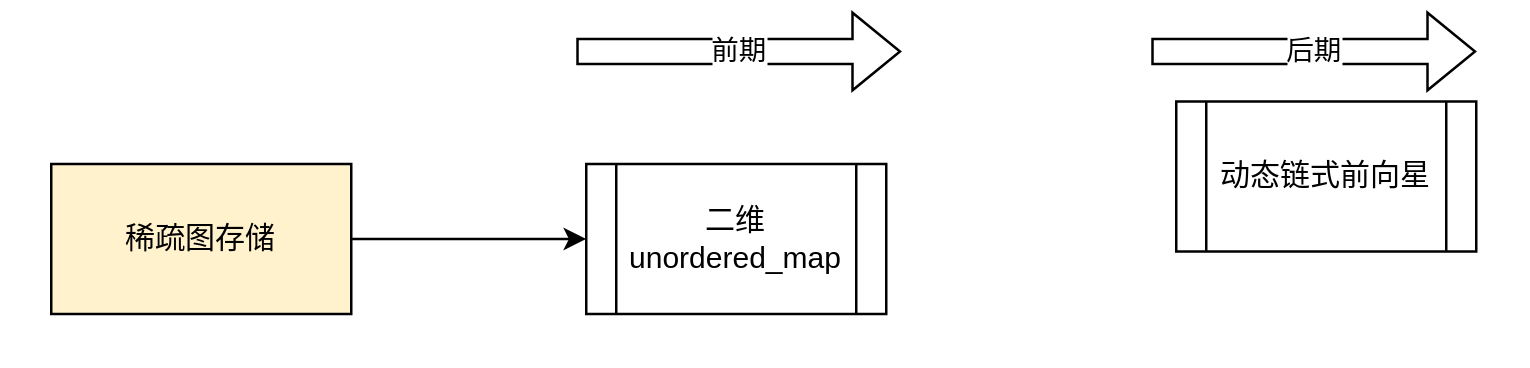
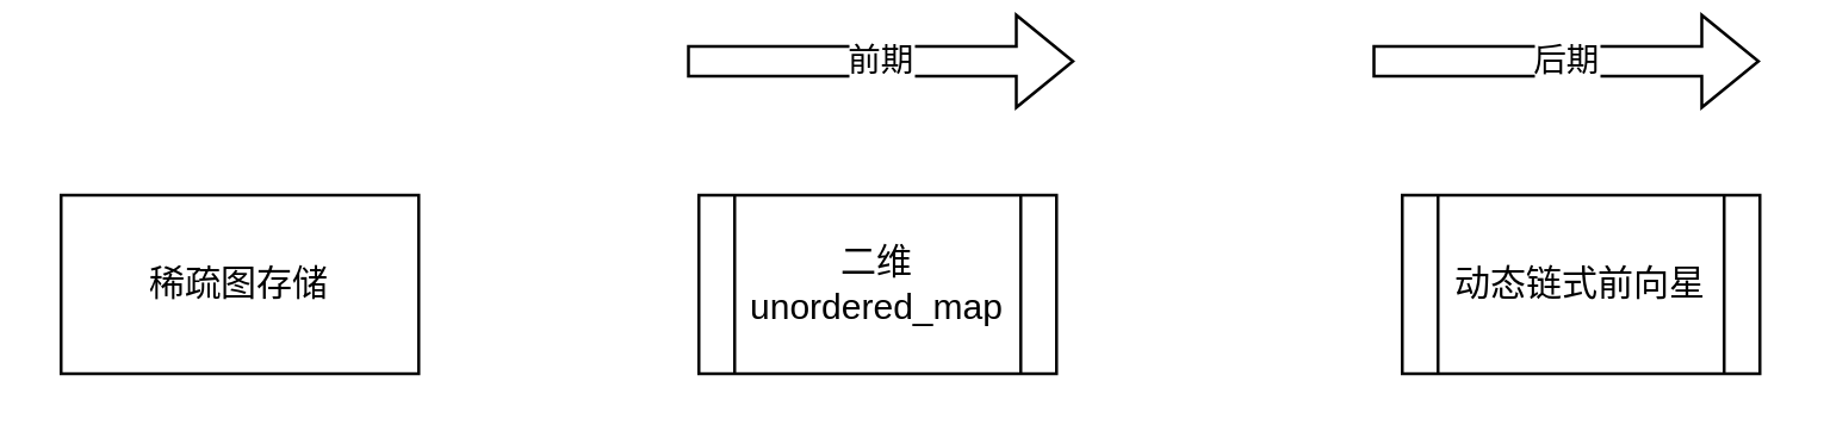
- <mxCell id="5" value="动态链式前向星" style="shape=process;whiteSpace=wrap;html=1;backgroundOutline=1;" vertex="1" parent="1"><mxGeometry x="470" y="40" width="120" height="60" as="geometry" /></mxCell>
+ <mxCell id="5" value="动态链式前向星" style="shape=process;whiteSpace=wrap;html=1;backgroundOutline=1;" vertex="1" parent="1"><mxGeometry x="470" y="65" width="120" height="60" as="geometry" /></mxCell>
- <mxCell id="3" value="稀疏图存储" style="rounded=0;whiteSpace=wrap;html=1;fillColor=#fff2cc;" vertex="1" parent="1"><mxGeometry x="20" y="65" width="120" height="60" as="geometry" /></mxCell>
+ <mxCell id="3" value="稀疏图存储" style="rounded=0;whiteSpace=wrap;html=1;" vertex="1" parent="1"><mxGeometry x="20" y="65" width="120" height="60" as="geometry" /></mxCell>
- <mxCell id="2" style="edgeStyle=orthogonalEdgeStyle;rounded=0;orthogonalLoop=1;jettySize=auto;html=1;" edge="1" parent="1" source="3" target="4"><mxGeometry relative="1" as="geometry" /></mxCell>
